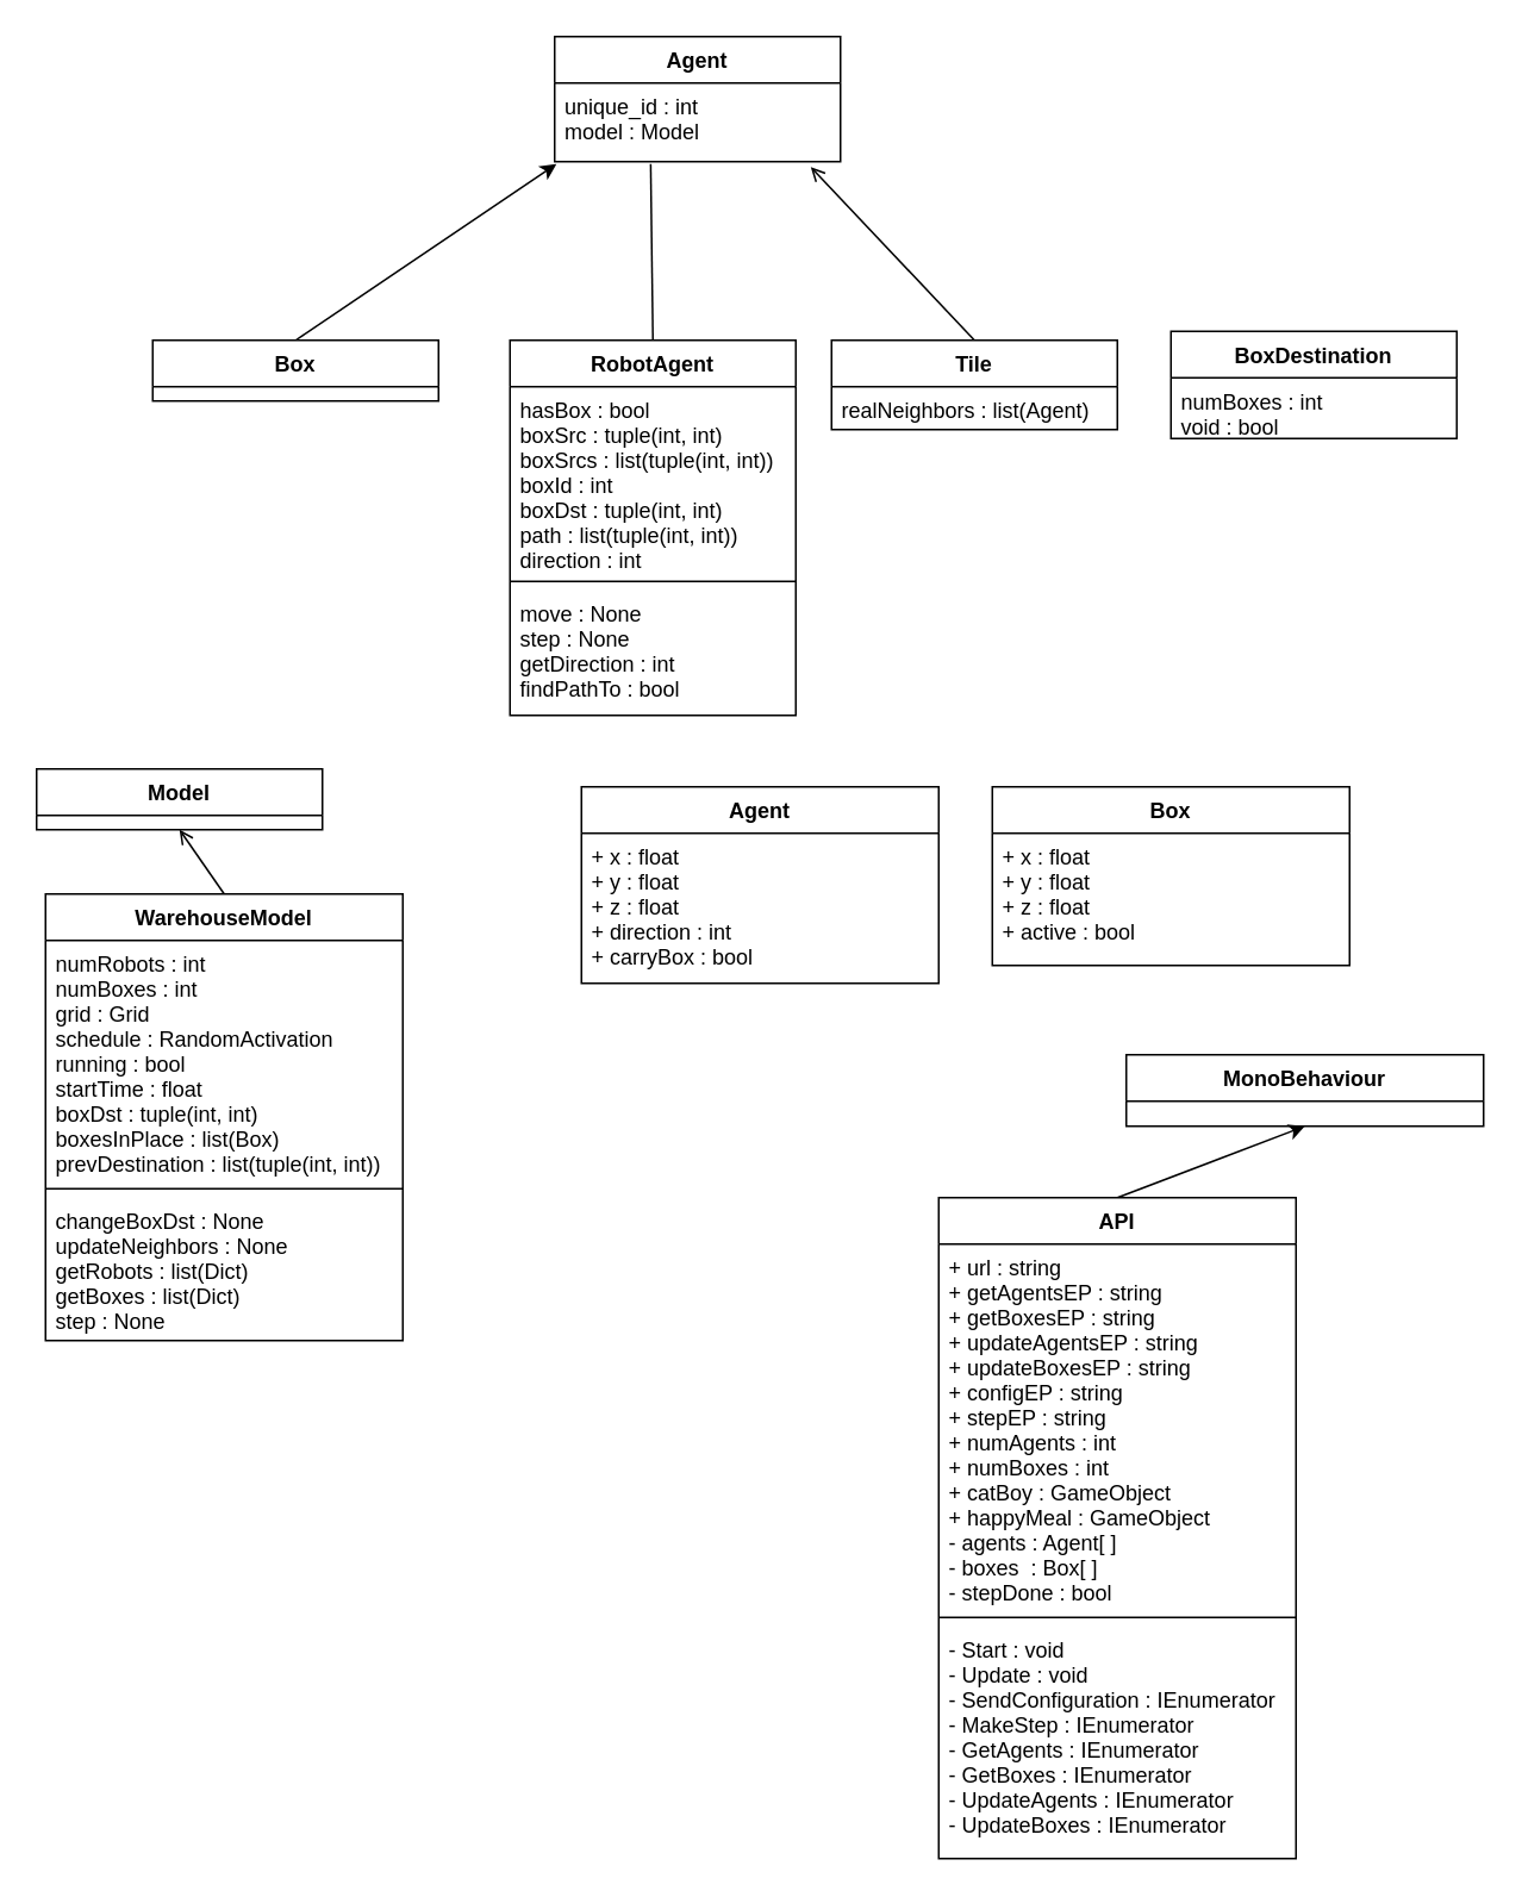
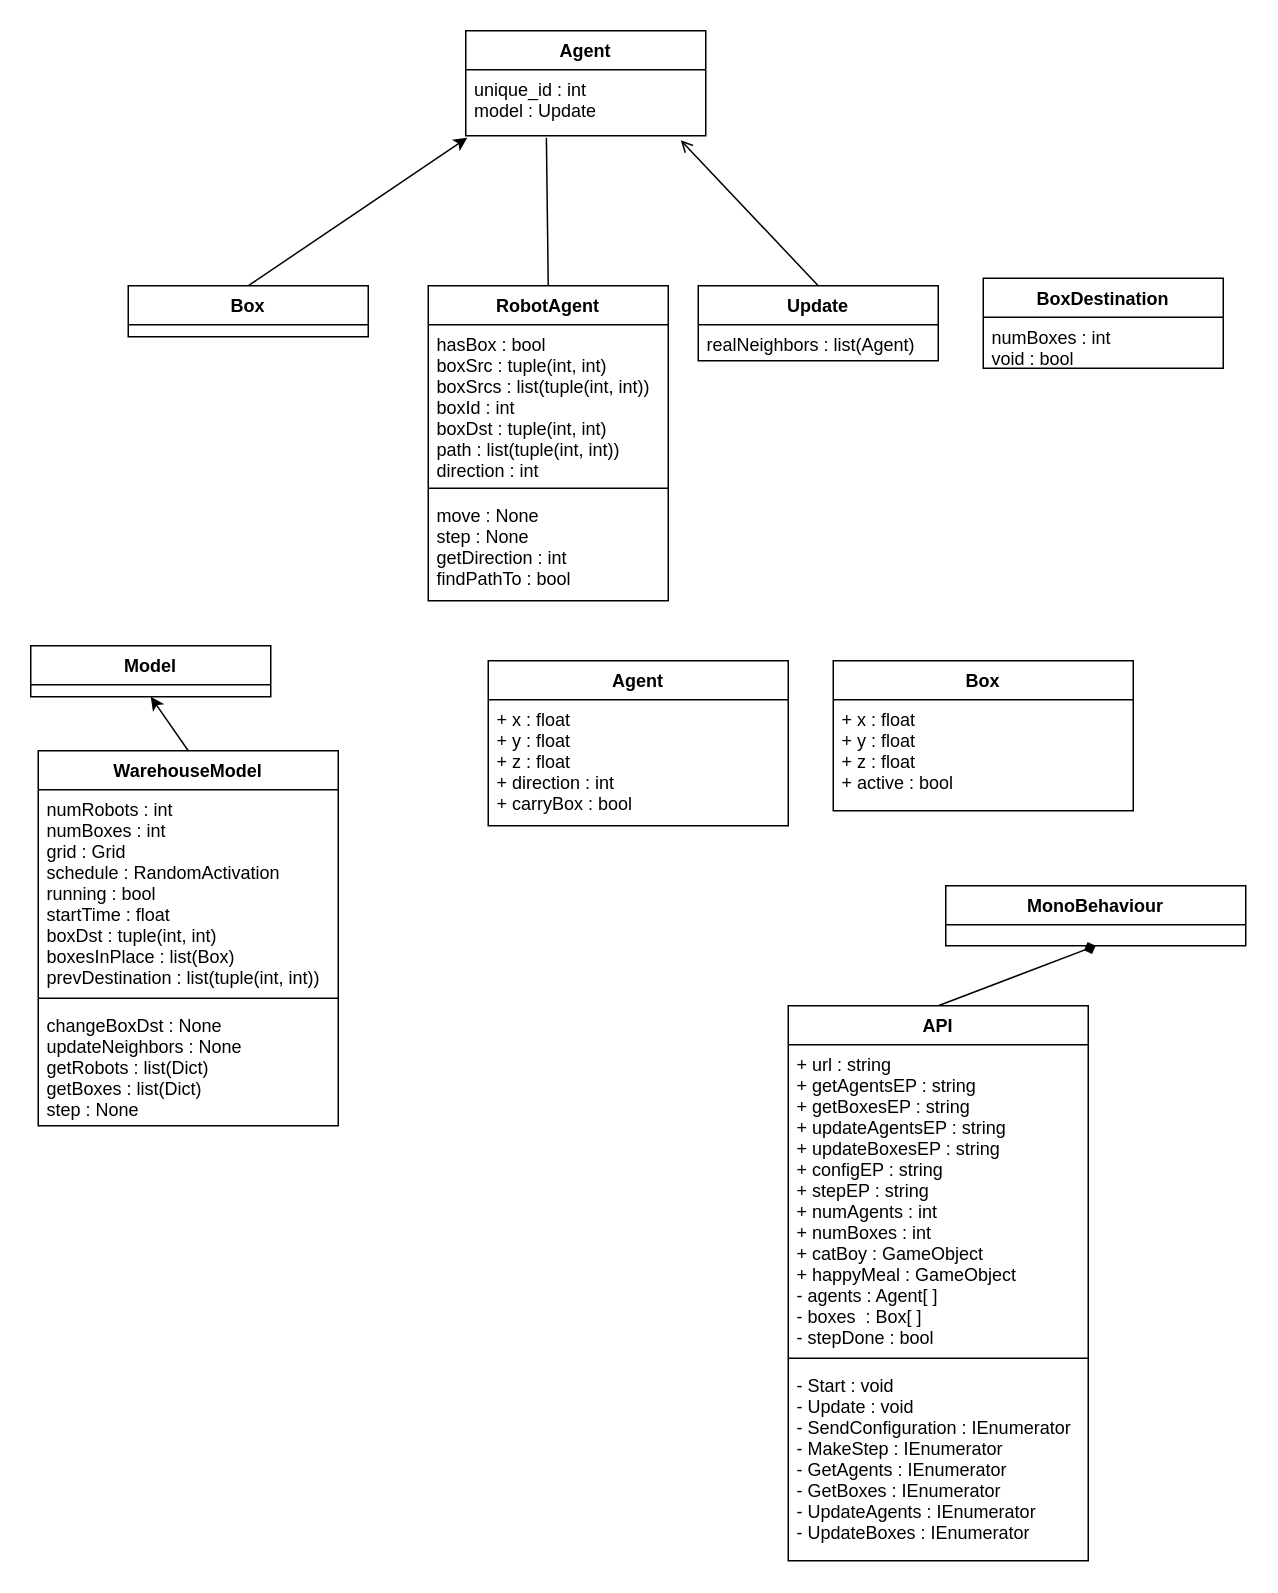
- <mxCell id="16" value="unique_id : int&#10;model : Model" style="text;strokeColor=none;fillColor=none;align=left;verticalAlign=top;spacingLeft=4;spacingRight=4;overflow=hidden;rotatable=0;points=[[0,0.5],[1,0.5]];portConstraint=eastwest;" vertex="1" parent="15"><mxGeometry y="26" width="160" height="44" as="geometry" /></mxCell>
+ <mxCell id="16" value="unique_id : int&#10;model : Update" style="text;strokeColor=none;fillColor=none;align=left;verticalAlign=top;spacingLeft=4;spacingRight=4;overflow=hidden;rotatable=0;points=[[0,0.5],[1,0.5]];portConstraint=eastwest;" vertex="1" parent="15"><mxGeometry y="26" width="160" height="44" as="geometry" /></mxCell>
- <mxCell id="10" value="Tile" style="swimlane;fontStyle=1;align=center;verticalAlign=top;childLayout=stackLayout;horizontal=1;startSize=26;horizontalStack=0;resizeParent=1;resizeParentMax=0;resizeLast=0;collapsible=1;marginBottom=0;" parent="1" vertex="1"><mxGeometry x="465" y="190" width="160" height="50" as="geometry" /></mxCell>
+ <mxCell id="10" value="Update" style="swimlane;fontStyle=1;align=center;verticalAlign=top;childLayout=stackLayout;horizontal=1;startSize=26;horizontalStack=0;resizeParent=1;resizeParentMax=0;resizeLast=0;collapsible=1;marginBottom=0;" parent="1" vertex="1"><mxGeometry x="465" y="190" width="160" height="50" as="geometry" /></mxCell>
- <mxCell id="17" style="edgeStyle=none;html=1;exitX=0.5;exitY=0;exitDx=0;exitDy=0;entryX=0.5;entryY=1;entryDx=0;entryDy=0;endArrow=open;" edge="1" parent="1" source="18" target="12"><mxGeometry relative="1" as="geometry" /></mxCell>
+ <mxCell id="17" style="edgeStyle=none;html=1;exitX=0.5;exitY=0;exitDx=0;exitDy=0;entryX=0.5;entryY=1;entryDx=0;entryDy=0;" edge="1" parent="1" source="18" target="12"><mxGeometry relative="1" as="geometry" /></mxCell>
- <mxCell id="24" style="edgeStyle=none;html=1;exitX=0.5;exitY=0;exitDx=0;exitDy=0;entryX=0.5;entryY=1;entryDx=0;entryDy=0;" edge="1" parent="1" source="25" target="31"><mxGeometry relative="1" as="geometry" /></mxCell>
+ <mxCell id="24" style="edgeStyle=none;html=1;exitX=0.5;exitY=0;exitDx=0;exitDy=0;entryX=0.5;entryY=1;entryDx=0;entryDy=0;endArrow=diamond;" edge="1" parent="1" source="25" target="31"><mxGeometry relative="1" as="geometry" /></mxCell>
